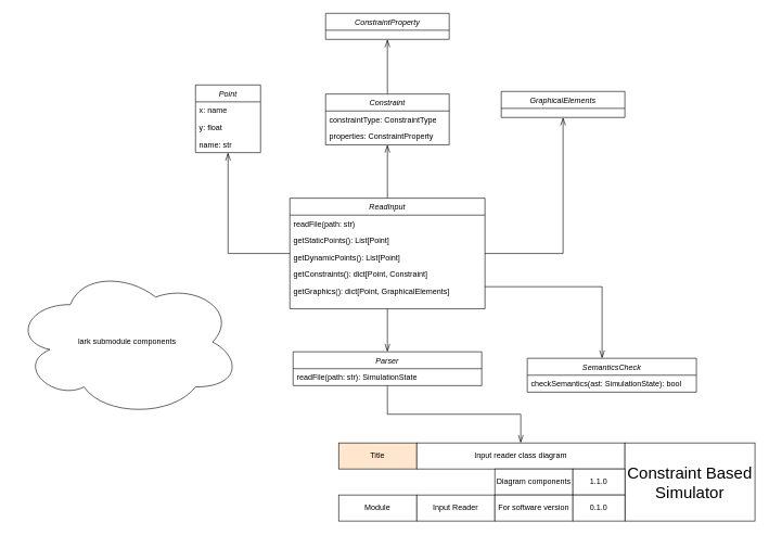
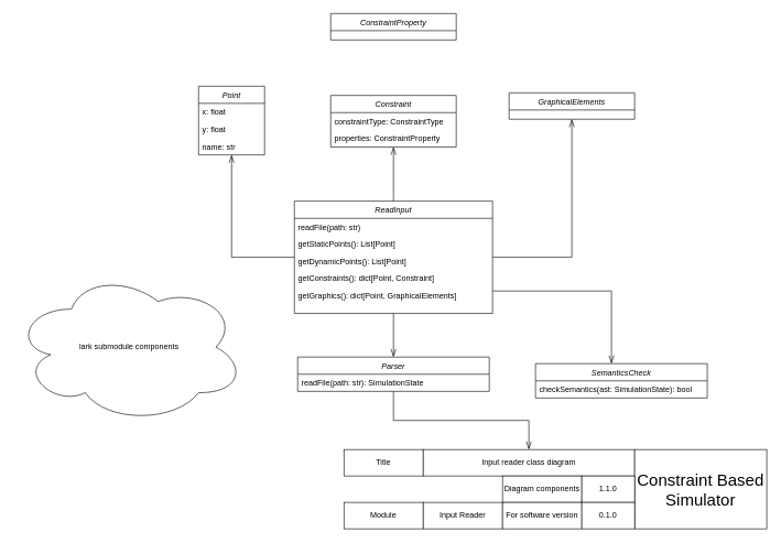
- <mxCell id="16" style="edgeStyle=orthogonalEdgeStyle;rounded=0;orthogonalLoop=1;jettySize=auto;html=1;endArrow=openThin;endFill=0;endSize=10;" parent="1" source="17" target="36" edge="1"><mxGeometry relative="1" as="geometry" /></mxCell>
- <mxCell id="13" value="x: name" style="text;align=left;verticalAlign=top;spacingLeft=4;spacingRight=4;overflow=hidden;rotatable=0;points=[[0,0.5],[1,0.5]];portConstraint=eastwest;rounded=0;shadow=0;html=0;" parent="12" vertex="1"><mxGeometry y="26" width="100" height="26" as="geometry" /></mxCell>
+ <mxCell id="13" value="x: float" style="text;align=left;verticalAlign=top;spacingLeft=4;spacingRight=4;overflow=hidden;rotatable=0;points=[[0,0.5],[1,0.5]];portConstraint=eastwest;rounded=0;shadow=0;html=0;" parent="12" vertex="1"><mxGeometry y="26" width="100" height="26" as="geometry" /></mxCell>
- <mxCell id="27" value="Title" style="rounded=0;whiteSpace=wrap;html=1;fillColor=#ffe6cc;" parent="1" vertex="1"><mxGeometry x="520" y="680" width="120" height="40" as="geometry" /></mxCell>
+ <mxCell id="27" value="Title" style="rounded=0;whiteSpace=wrap;html=1;" parent="1" vertex="1"><mxGeometry x="520" y="680" width="120" height="40" as="geometry" /></mxCell>
